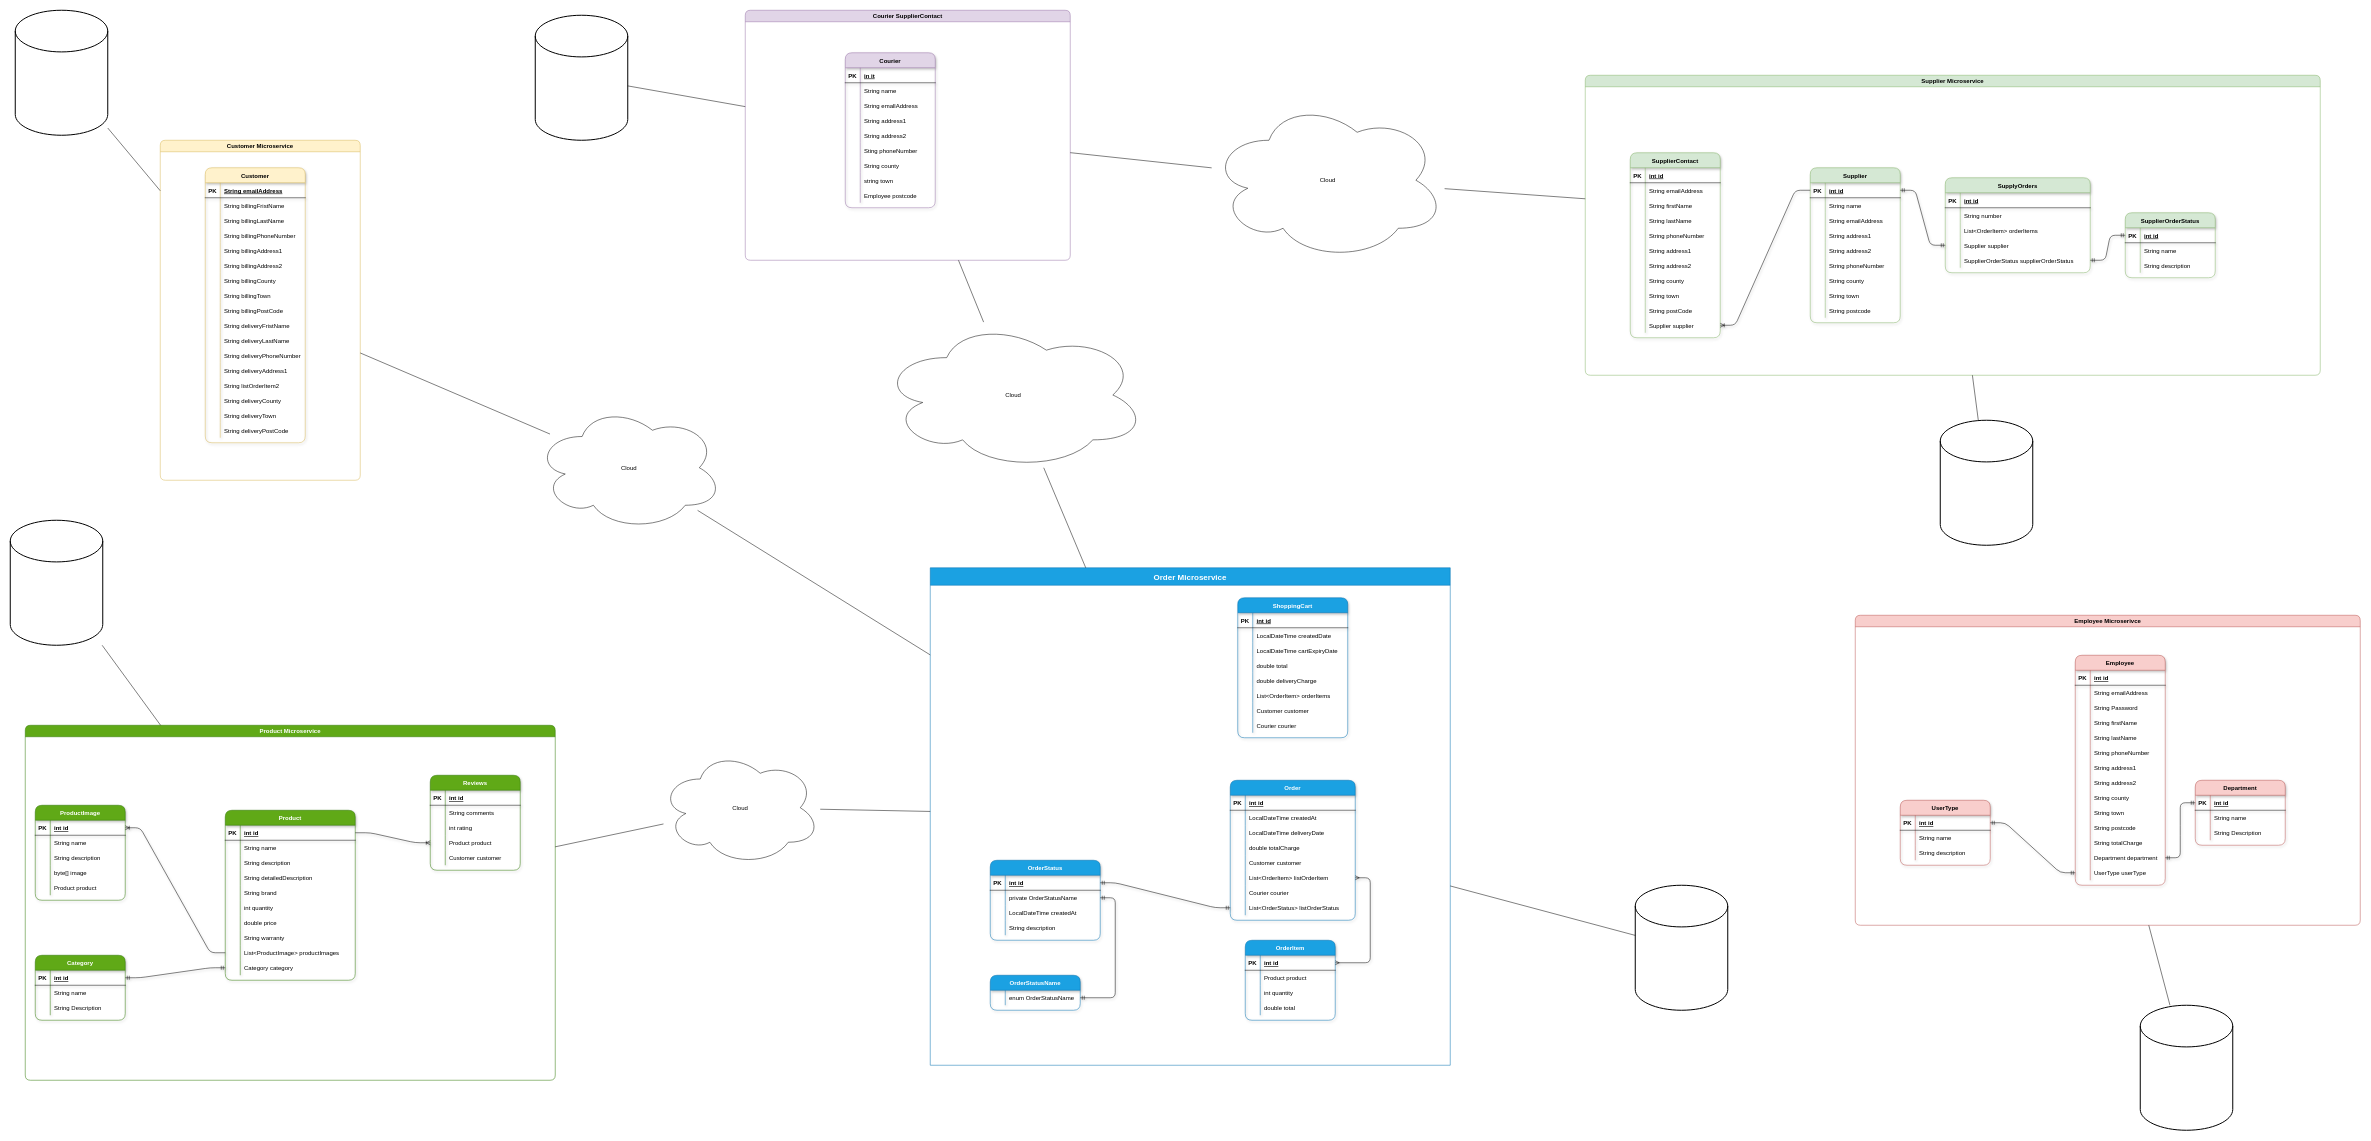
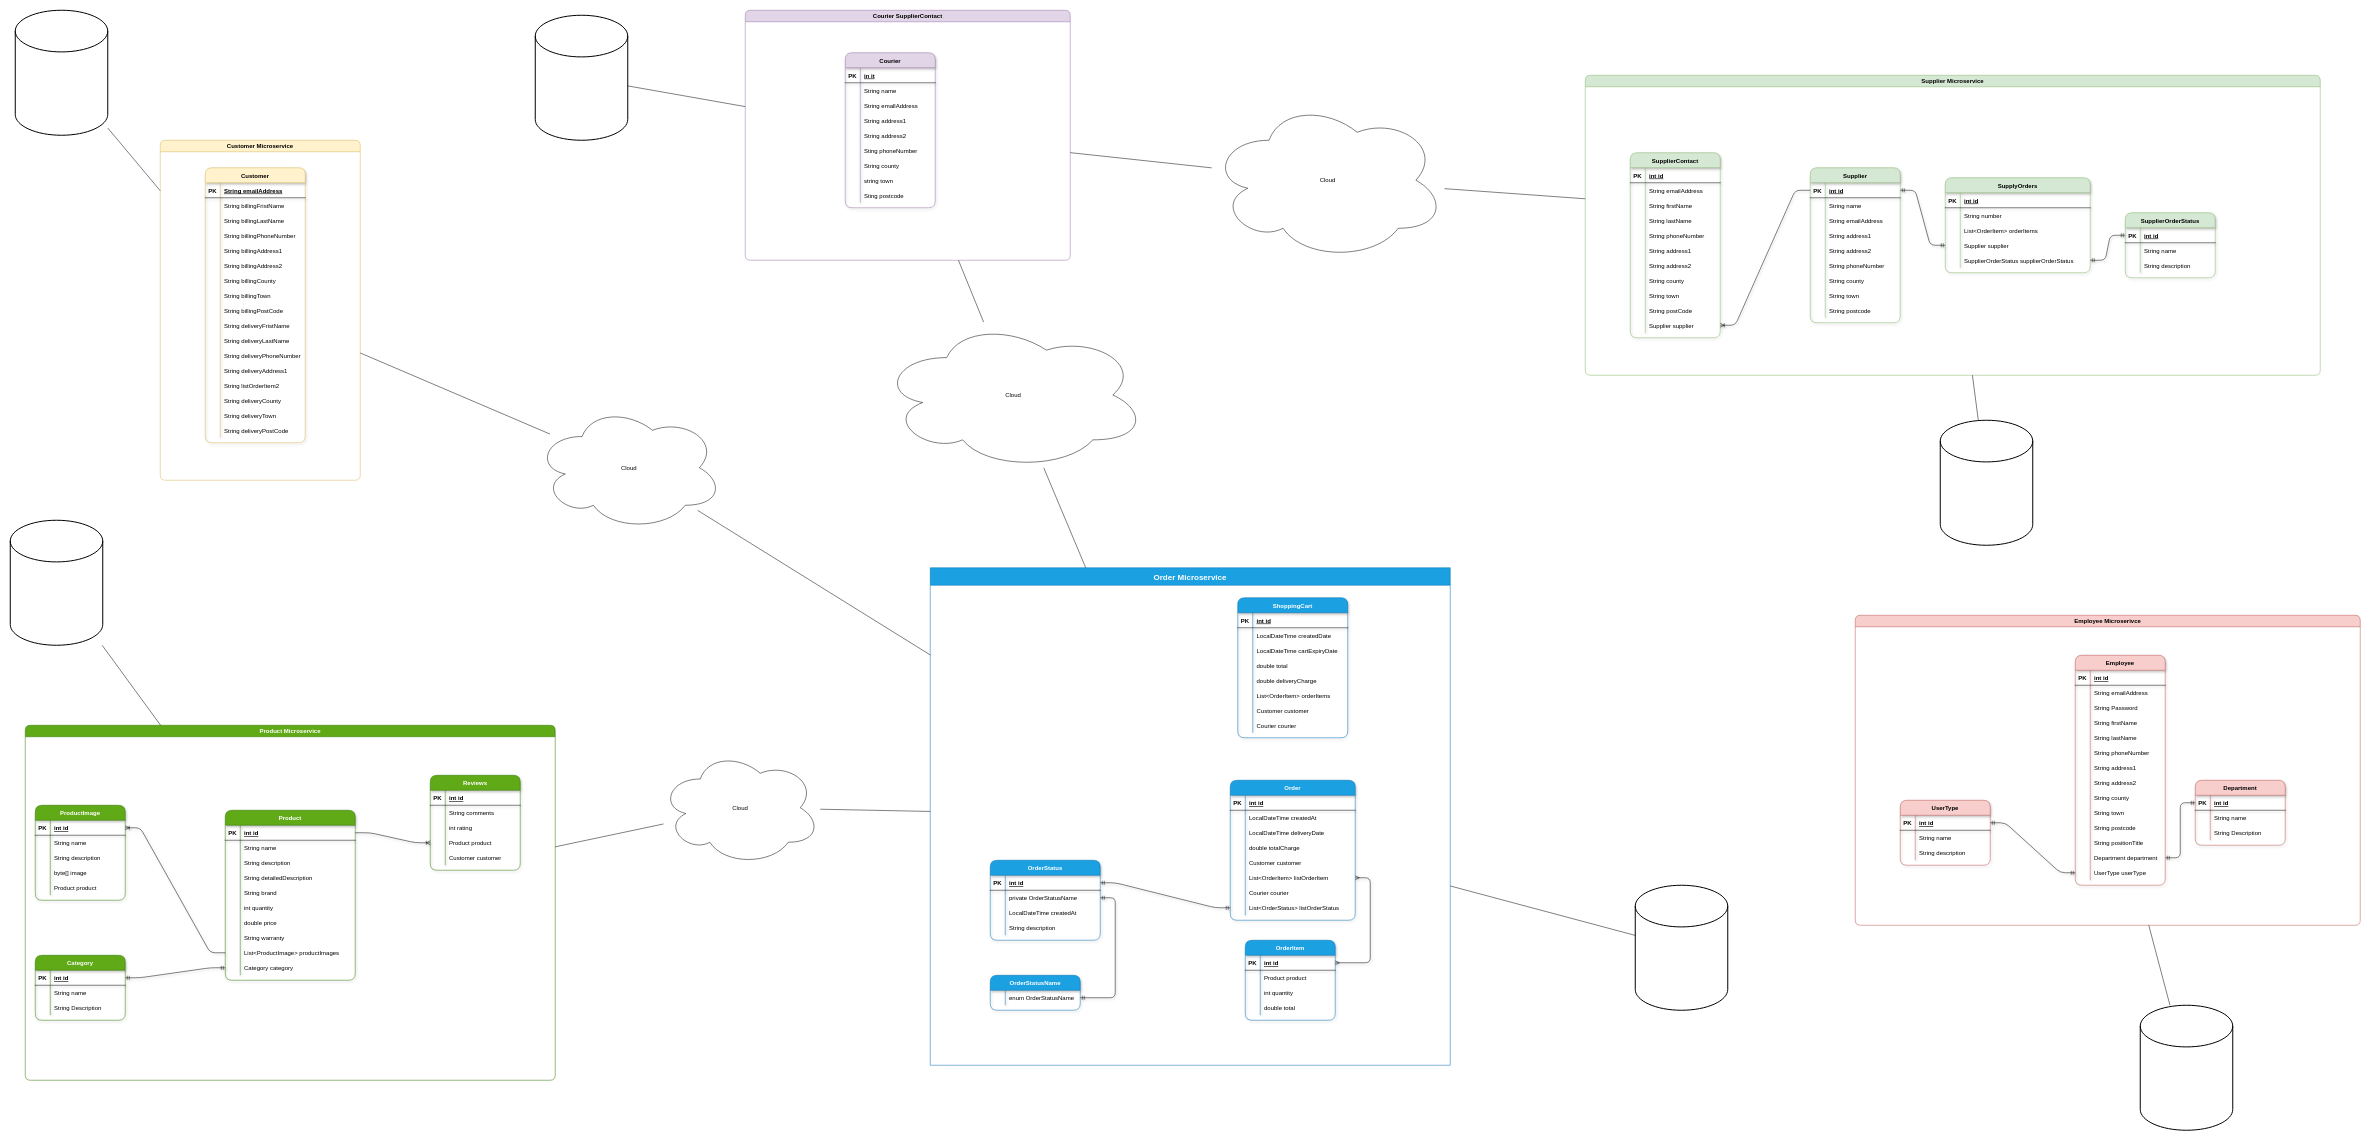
- <mxCell id="404" value="Employee postcode" style="shape=partialRectangle;connectable=0;fillColor=none;top=0;left=0;bottom=0;right=0;align=left;spacingLeft=6;overflow=hidden;shadow=1;rounded=1;" parent="402" vertex="1"><mxGeometry x="30" width="150" height="30" as="geometry"><mxRectangle width="150" height="30" as="alternateBounds" /></mxGeometry></mxCell>
+ <mxCell id="404" value="Sting postcode" style="shape=partialRectangle;connectable=0;fillColor=none;top=0;left=0;bottom=0;right=0;align=left;spacingLeft=6;overflow=hidden;shadow=1;rounded=1;" parent="402" vertex="1"><mxGeometry x="30" width="150" height="30" as="geometry"><mxRectangle width="150" height="30" as="alternateBounds" /></mxGeometry></mxCell>
- <mxCell id="132" value="String totalCharge" style="shape=partialRectangle;connectable=0;fillColor=none;top=0;left=0;bottom=0;right=0;align=left;spacingLeft=6;overflow=hidden;shadow=1;rounded=1;" parent="130" vertex="1"><mxGeometry x="30" width="150" height="30" as="geometry"><mxRectangle width="150" height="30" as="alternateBounds" /></mxGeometry></mxCell>
+ <mxCell id="132" value="String positionTitle" style="shape=partialRectangle;connectable=0;fillColor=none;top=0;left=0;bottom=0;right=0;align=left;spacingLeft=6;overflow=hidden;shadow=1;rounded=1;" parent="130" vertex="1"><mxGeometry x="30" width="150" height="30" as="geometry"><mxRectangle width="150" height="30" as="alternateBounds" /></mxGeometry></mxCell>
